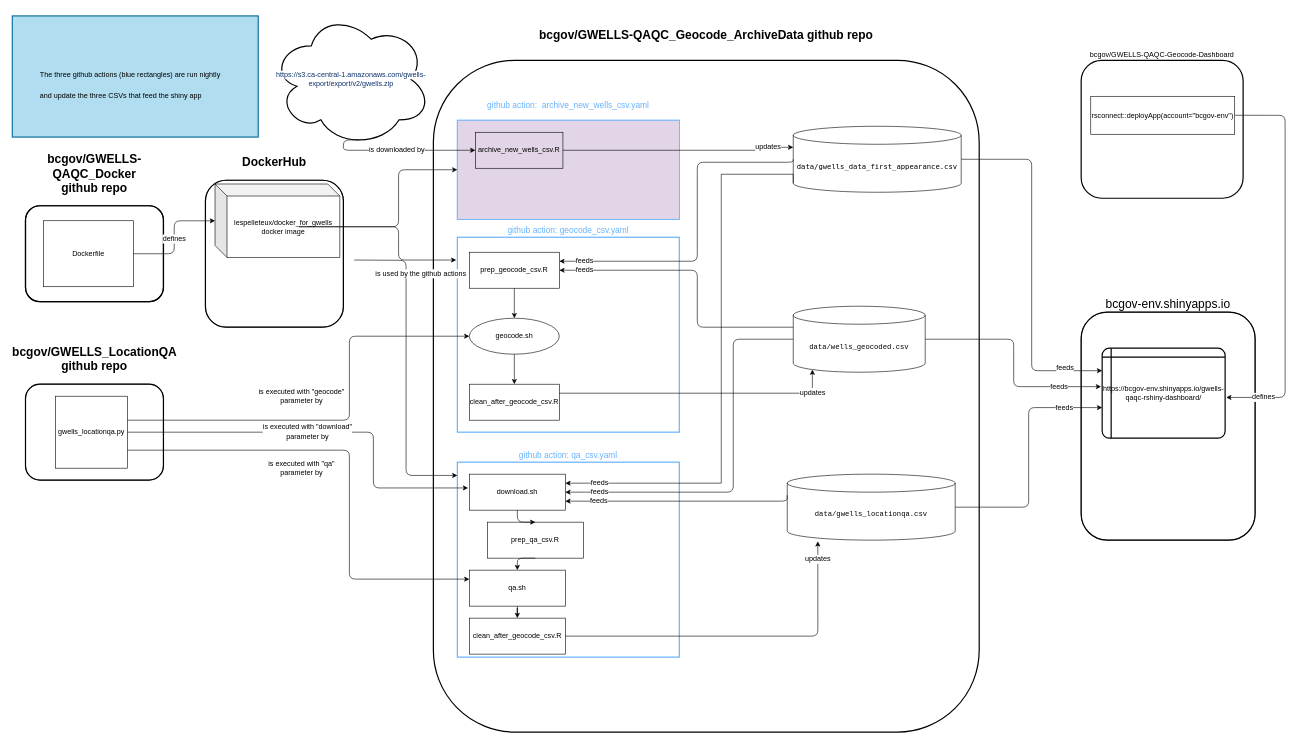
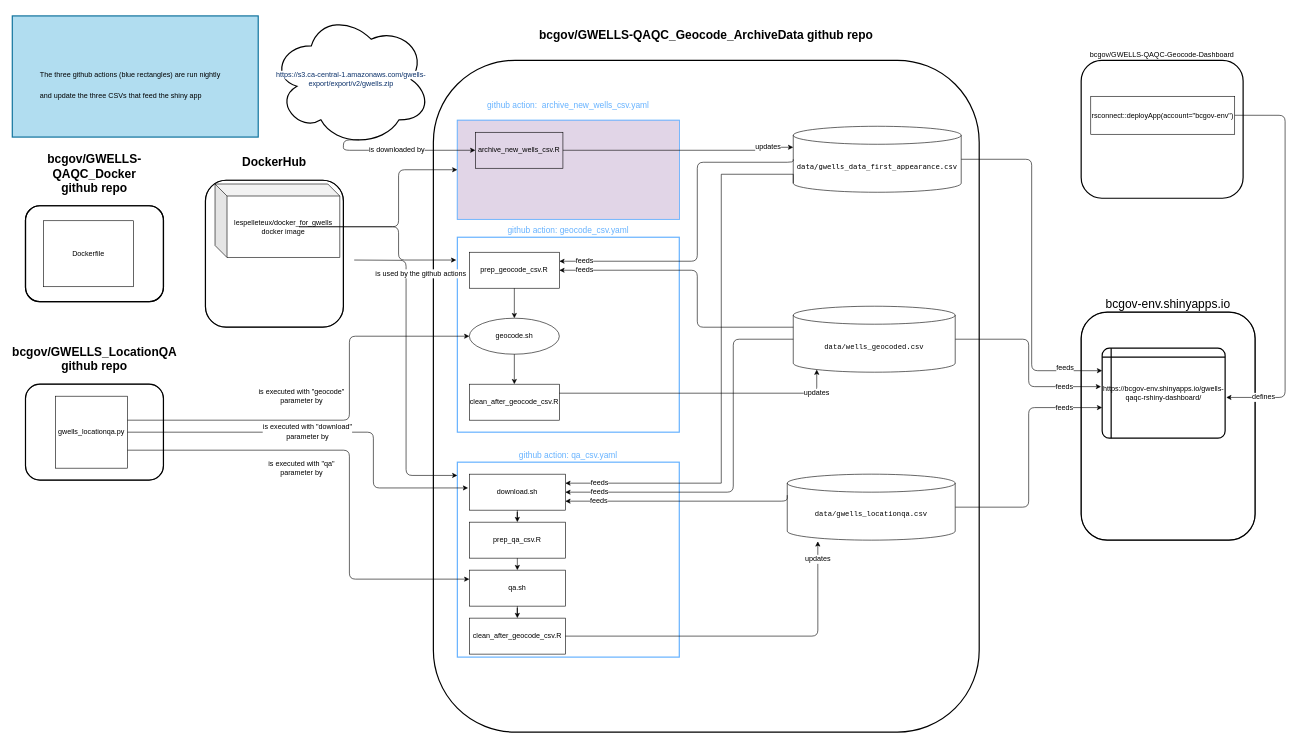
- <mxCell id="56" value="defines" style="edgeStyle=orthogonalEdgeStyle;rounded=1;orthogonalLoop=1;jettySize=auto;html=1;exitX=1;exitY=0.5;exitDx=0;exitDy=0;fontFamily=Helvetica;fontSize=12;fontColor=#000000;spacingTop=5;" parent="1" source="15" target="12" edge="1"><mxGeometry relative="1" as="geometry" /></mxCell>
- <mxCell id="26" value="data/wells_geocoded.csv" style="shape=cylinder3;whiteSpace=wrap;html=1;boundedLbl=1;backgroundOutline=1;size=15;fontFamily=Courier New;fontSize=12;" parent="1" vertex="1"><mxGeometry x="1322" y="510" width="220" height="110" as="geometry" /></mxCell>
+ <mxCell id="26" value="data/wells_geocoded.csv" style="shape=cylinder3;whiteSpace=wrap;html=1;boundedLbl=1;backgroundOutline=1;size=15;fontFamily=Courier New;fontSize=12;" parent="1" vertex="1"><mxGeometry x="1322" y="510" width="270" height="110" as="geometry" /></mxCell>
- <mxCell id="36" value="&lt;div&gt;prep_qa_csv.R&lt;/div&gt;" style="rounded=0;whiteSpace=wrap;html=1;fontSize=12;fontColor=#000000;strokeColor=#000000;fillColor=none;" parent="1" vertex="1"><mxGeometry x="812" y="870" width="160" height="60" as="geometry" /></mxCell>
+ <mxCell id="36" value="&lt;div&gt;prep_qa_csv.R&lt;/div&gt;" style="rounded=0;whiteSpace=wrap;html=1;fontSize=12;fontColor=#000000;strokeColor=#000000;fillColor=none;" parent="1" vertex="1"><mxGeometry y="870" width="160" height="60" as="geometry" x="782" /></mxCell>
